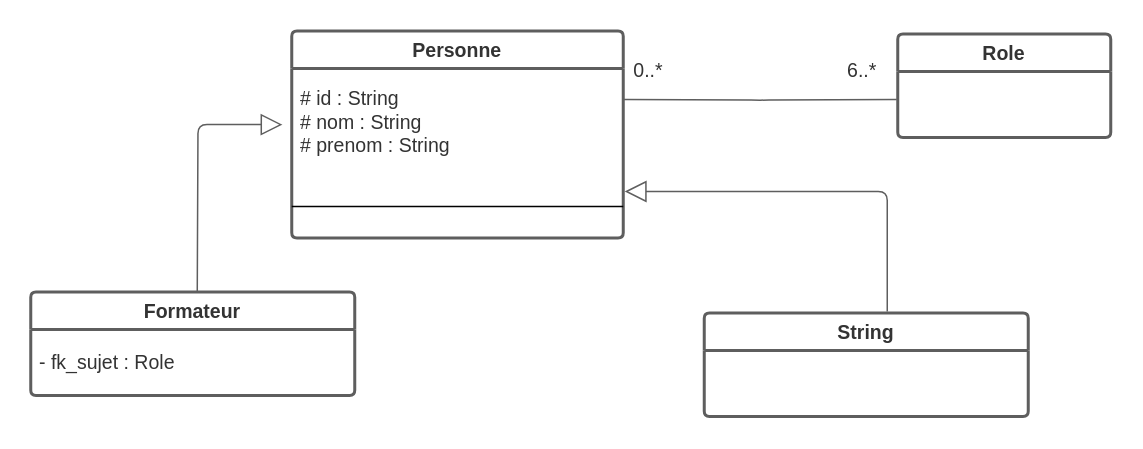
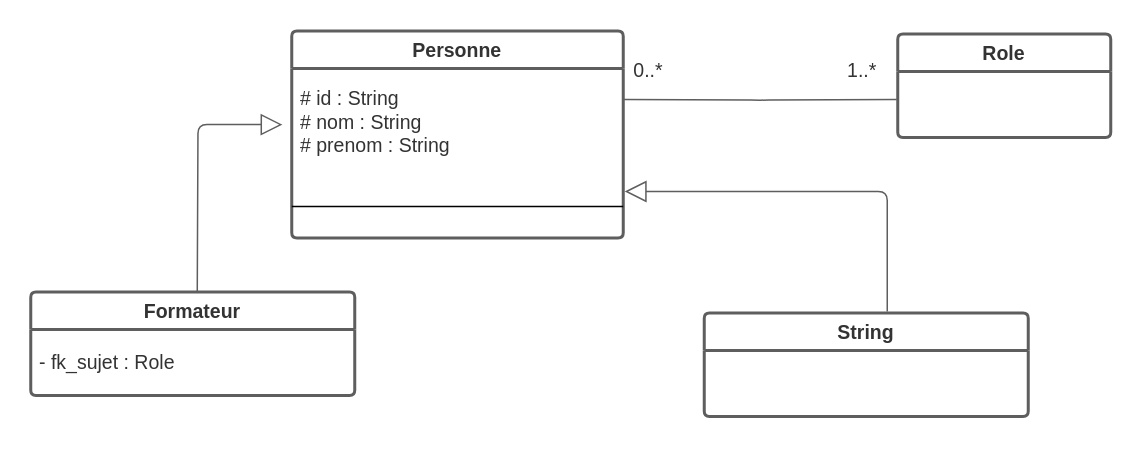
- <mxCell id="12" value="6..*" style="html=1;overflow=block;blockSpacing=1;whiteSpace=wrap;strokeColor=none;fillColor=none;whiteSpace=wrap;fontSize=13;fontColor=#333333;spacing=0;strokeOpacity=100;rounded=1;absoluteArcSize=1;arcSize=7;strokeWidth=2;" vertex="1" parent="1"><mxGeometry x="556" y="28" width="37" height="36" as="geometry" /></mxCell>
+ <mxCell id="12" value="1..*" style="html=1;overflow=block;blockSpacing=1;whiteSpace=wrap;strokeColor=none;fillColor=none;whiteSpace=wrap;fontSize=13;fontColor=#333333;spacing=0;strokeOpacity=100;rounded=1;absoluteArcSize=1;arcSize=7;strokeWidth=2;" vertex="1" parent="1"><mxGeometry x="556" y="28" width="37" height="36" as="geometry" /></mxCell>
